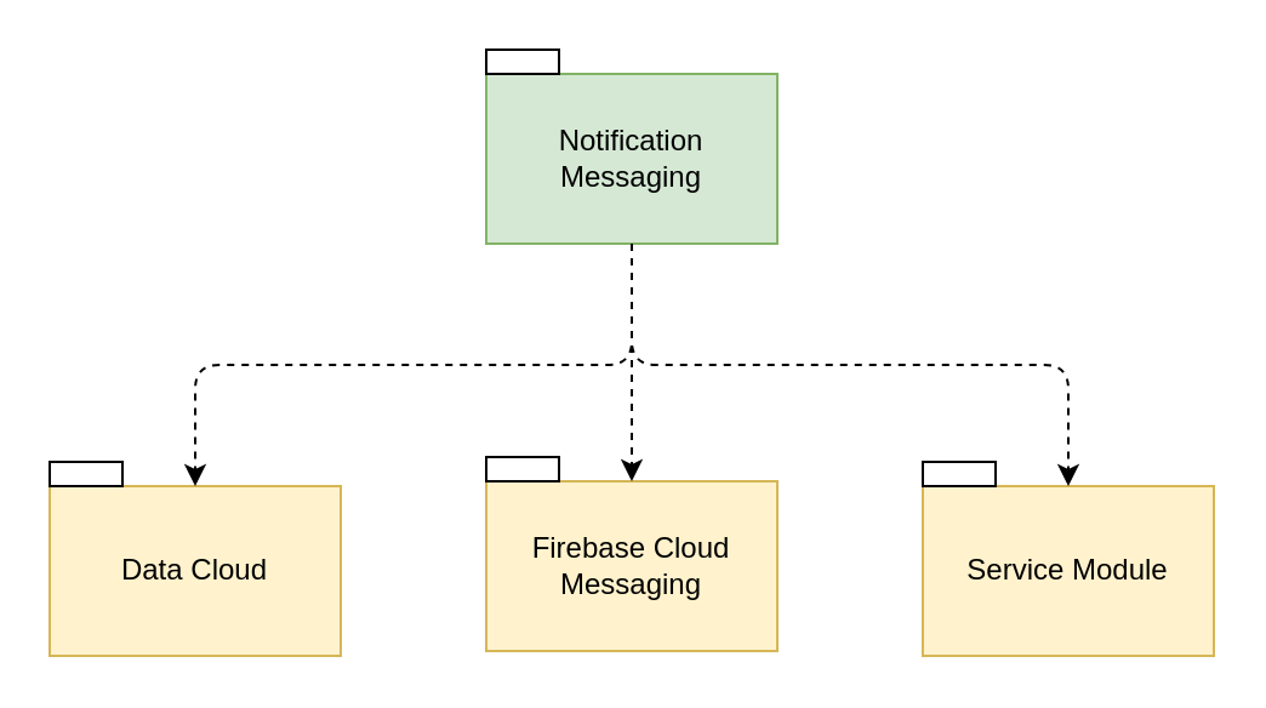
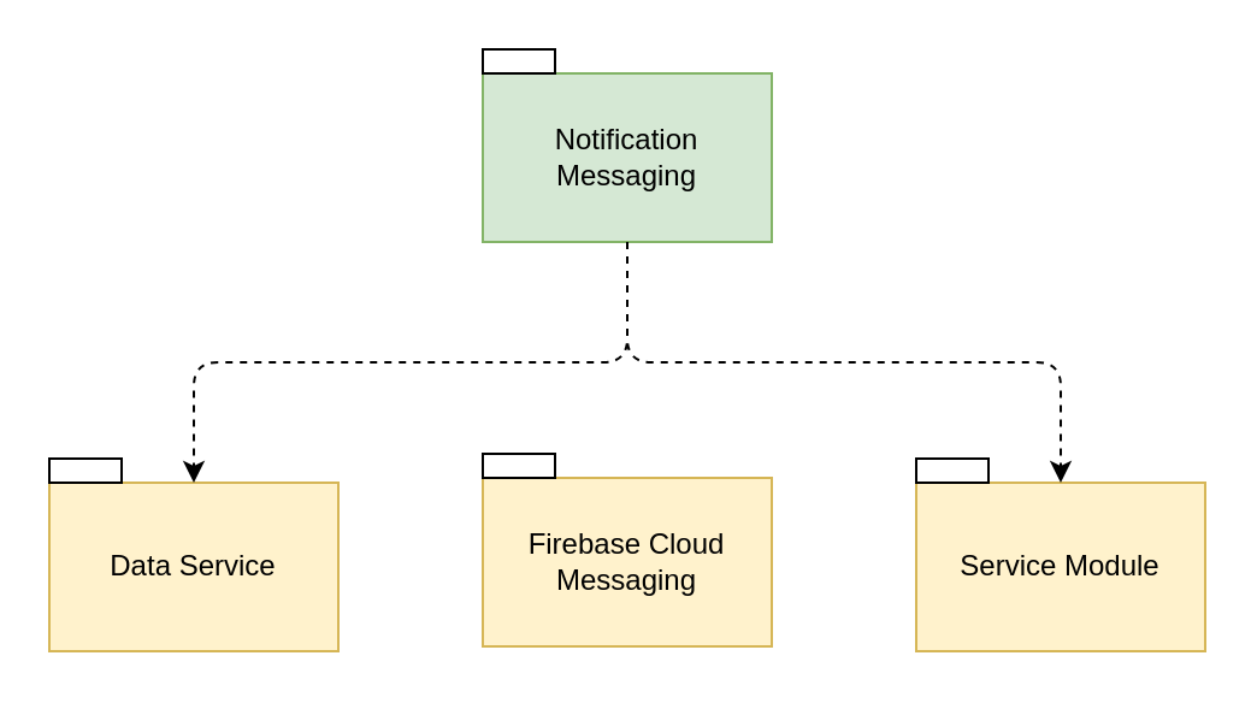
- <mxCell id="16" value="" style="endArrow=classic;html=1;exitX=0.5;exitY=1;exitDx=0;exitDy=0;entryX=0.5;entryY=0;entryDx=0;entryDy=0;dashed=1;" edge="1" parent="1" source="6" target="14"><mxGeometry width="50" height="50" relative="1" as="geometry"><mxPoint x="240" y="228" as="sourcePoint" /><mxPoint x="290" y="178" as="targetPoint" /></mxGeometry></mxCell>
- <mxCell id="3" value="Data Cloud" style="rounded=0;whiteSpace=wrap;html=1;fillColor=#fff2cc;strokeColor=#d6b656;" parent="2" vertex="1"><mxGeometry y="10" width="120" height="70" as="geometry" /></mxCell>
+ <mxCell id="3" value="Data Service" style="rounded=0;whiteSpace=wrap;html=1;fillColor=#fff2cc;strokeColor=#d6b656;" parent="2" vertex="1"><mxGeometry y="10" width="120" height="70" as="geometry" /></mxCell>
